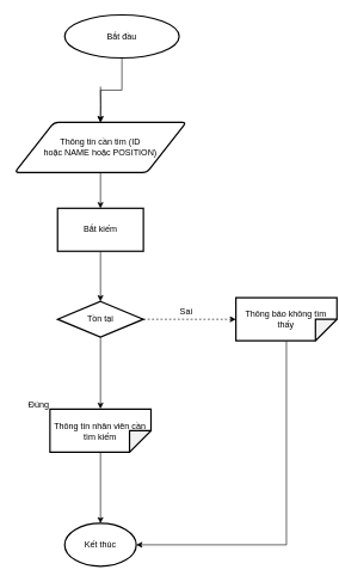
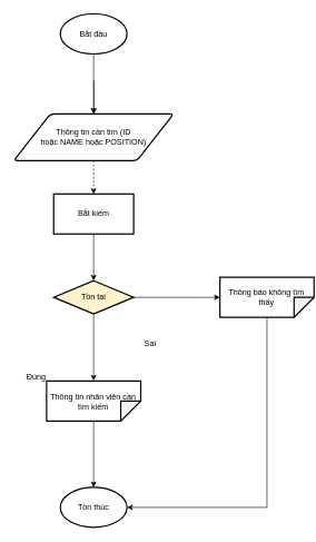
- <mxCell id="4" value="Bắt đầu" style="strokeWidth=2;html=1;shape=mxgraph.flowchart.start_1;whiteSpace=wrap;" parent="1" vertex="1"><mxGeometry x="90" y="20" width="160" height="60" as="geometry" /></mxCell>
+ <mxCell id="4" value="Bắt đầu" style="strokeWidth=2;html=1;shape=mxgraph.flowchart.start_1;whiteSpace=wrap;" parent="1" vertex="1"><mxGeometry x="90" y="20" width="100" height="60" as="geometry" /></mxCell>
- <mxCell id="5" style="edgeStyle=orthogonalEdgeStyle;rounded=0;orthogonalLoop=1;jettySize=auto;html=1;entryX=0.5;entryY=0;entryDx=0;entryDy=0;" parent="1" source="6" target="8" edge="1"><mxGeometry relative="1" as="geometry" /></mxCell>
+ <mxCell id="5" style="edgeStyle=orthogonalEdgeStyle;rounded=0;orthogonalLoop=1;jettySize=auto;html=1;entryX=0.5;entryY=0;entryDx=0;entryDy=0;dashed=1;" parent="1" source="6" target="8" edge="1"><mxGeometry relative="1" as="geometry" /></mxCell>
- <mxCell id="17" value="Sai" style="text;html=1;strokeColor=none;fillColor=none;align=center;verticalAlign=middle;whiteSpace=wrap;rounded=0;" parent="1" vertex="1"><mxGeometry x="230" y="420" width="60" height="30" as="geometry" /></mxCell>
+ <mxCell id="17" value="Sai" style="text;html=1;strokeColor=none;fillColor=none;align=center;verticalAlign=middle;whiteSpace=wrap;rounded=0;" parent="1" vertex="1"><mxGeometry x="195" y="500" width="60" height="30" as="geometry" /></mxCell>
- <mxCell id="11" value="Tồn tại" style="rhombus;whiteSpace=wrap;html=1;strokeWidth=2;" parent="1" vertex="1"><mxGeometry x="80" y="420" width="120" height="50" as="geometry" /></mxCell>
+ <mxCell id="11" value="Tồn tại" style="rhombus;whiteSpace=wrap;html=1;strokeWidth=2;fillColor=#fff2cc;" parent="1" vertex="1"><mxGeometry x="80" y="420" width="120" height="50" as="geometry" /></mxCell>
- <mxCell id="10" style="edgeStyle=orthogonalEdgeStyle;rounded=0;orthogonalLoop=1;jettySize=auto;html=1;dashed=1;" parent="1" source="11" target="13" edge="1"><mxGeometry relative="1" as="geometry" /></mxCell>
+ <mxCell id="10" style="edgeStyle=orthogonalEdgeStyle;rounded=0;orthogonalLoop=1;jettySize=auto;html=1;" parent="1" source="11" target="13" edge="1"><mxGeometry relative="1" as="geometry" /></mxCell>
- <mxCell id="16" value="Kết thúc" style="strokeWidth=2;html=1;shape=mxgraph.flowchart.start_1;whiteSpace=wrap;" parent="1" vertex="1"><mxGeometry x="90" y="730" width="100" height="60" as="geometry" /></mxCell>
+ <mxCell id="16" value="Tồn thúc" style="strokeWidth=2;html=1;shape=mxgraph.flowchart.start_1;whiteSpace=wrap;" parent="1" vertex="1"><mxGeometry x="90" y="730" width="100" height="60" as="geometry" /></mxCell>
